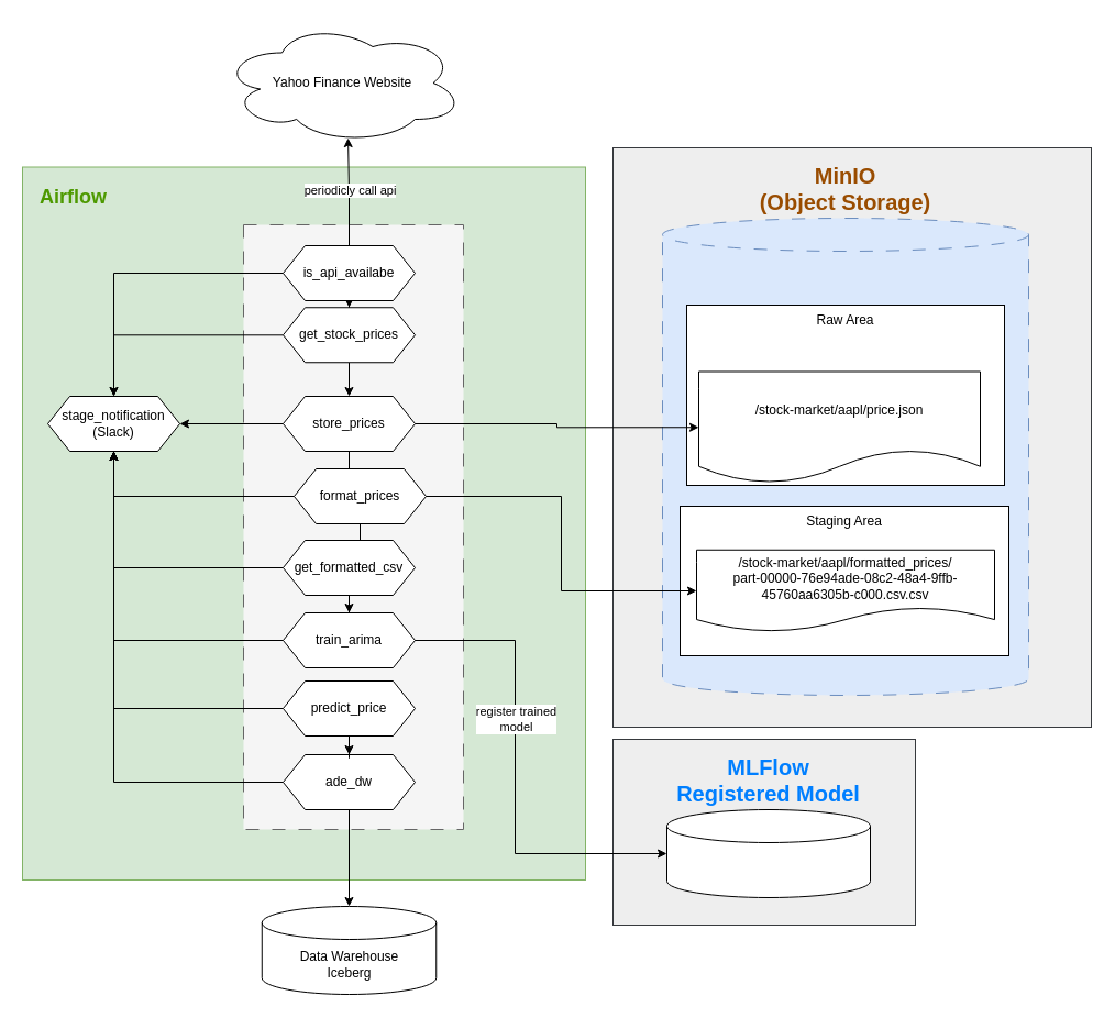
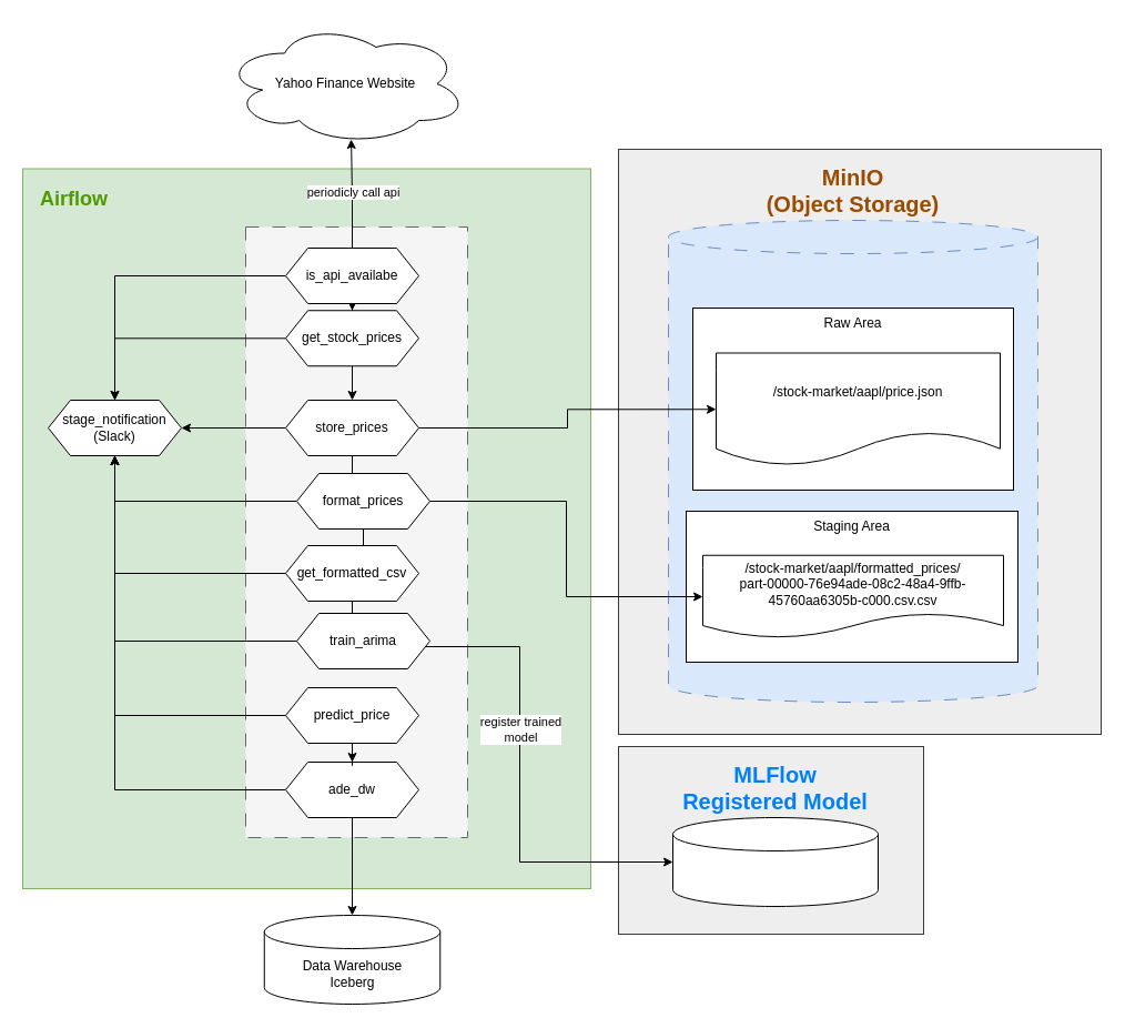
- <mxCell id="15" value="/stock-market/aapl/price.json" style="shape=document;whiteSpace=wrap;html=1;boundedLbl=1;" parent="1" vertex="1"><mxGeometry x="635" y="337.5" width="256" height="101.5" as="geometry" /></mxCell>
+ <mxCell id="15" value="/stock-market/aapl/price.json" style="shape=document;whiteSpace=wrap;html=1;boundedLbl=1;" parent="1" vertex="1"><mxGeometry x="645" y="317.5" width="256" height="101.5" as="geometry" /></mxCell>
- <mxCell id="31" value="train_arima" style="shape=hexagon;perimeter=hexagonPerimeter2;whiteSpace=wrap;html=1;fixedSize=1;" parent="1" vertex="1"><mxGeometry x="257" y="557" width="120" height="50" as="geometry" /></mxCell>
+ <mxCell id="31" value="train_arima" style="shape=hexagon;perimeter=hexagonPerimeter2;whiteSpace=wrap;html=1;fixedSize=1;" parent="1" vertex="1"><mxGeometry x="267" y="552" width="120" height="50" as="geometry" /></mxCell>
